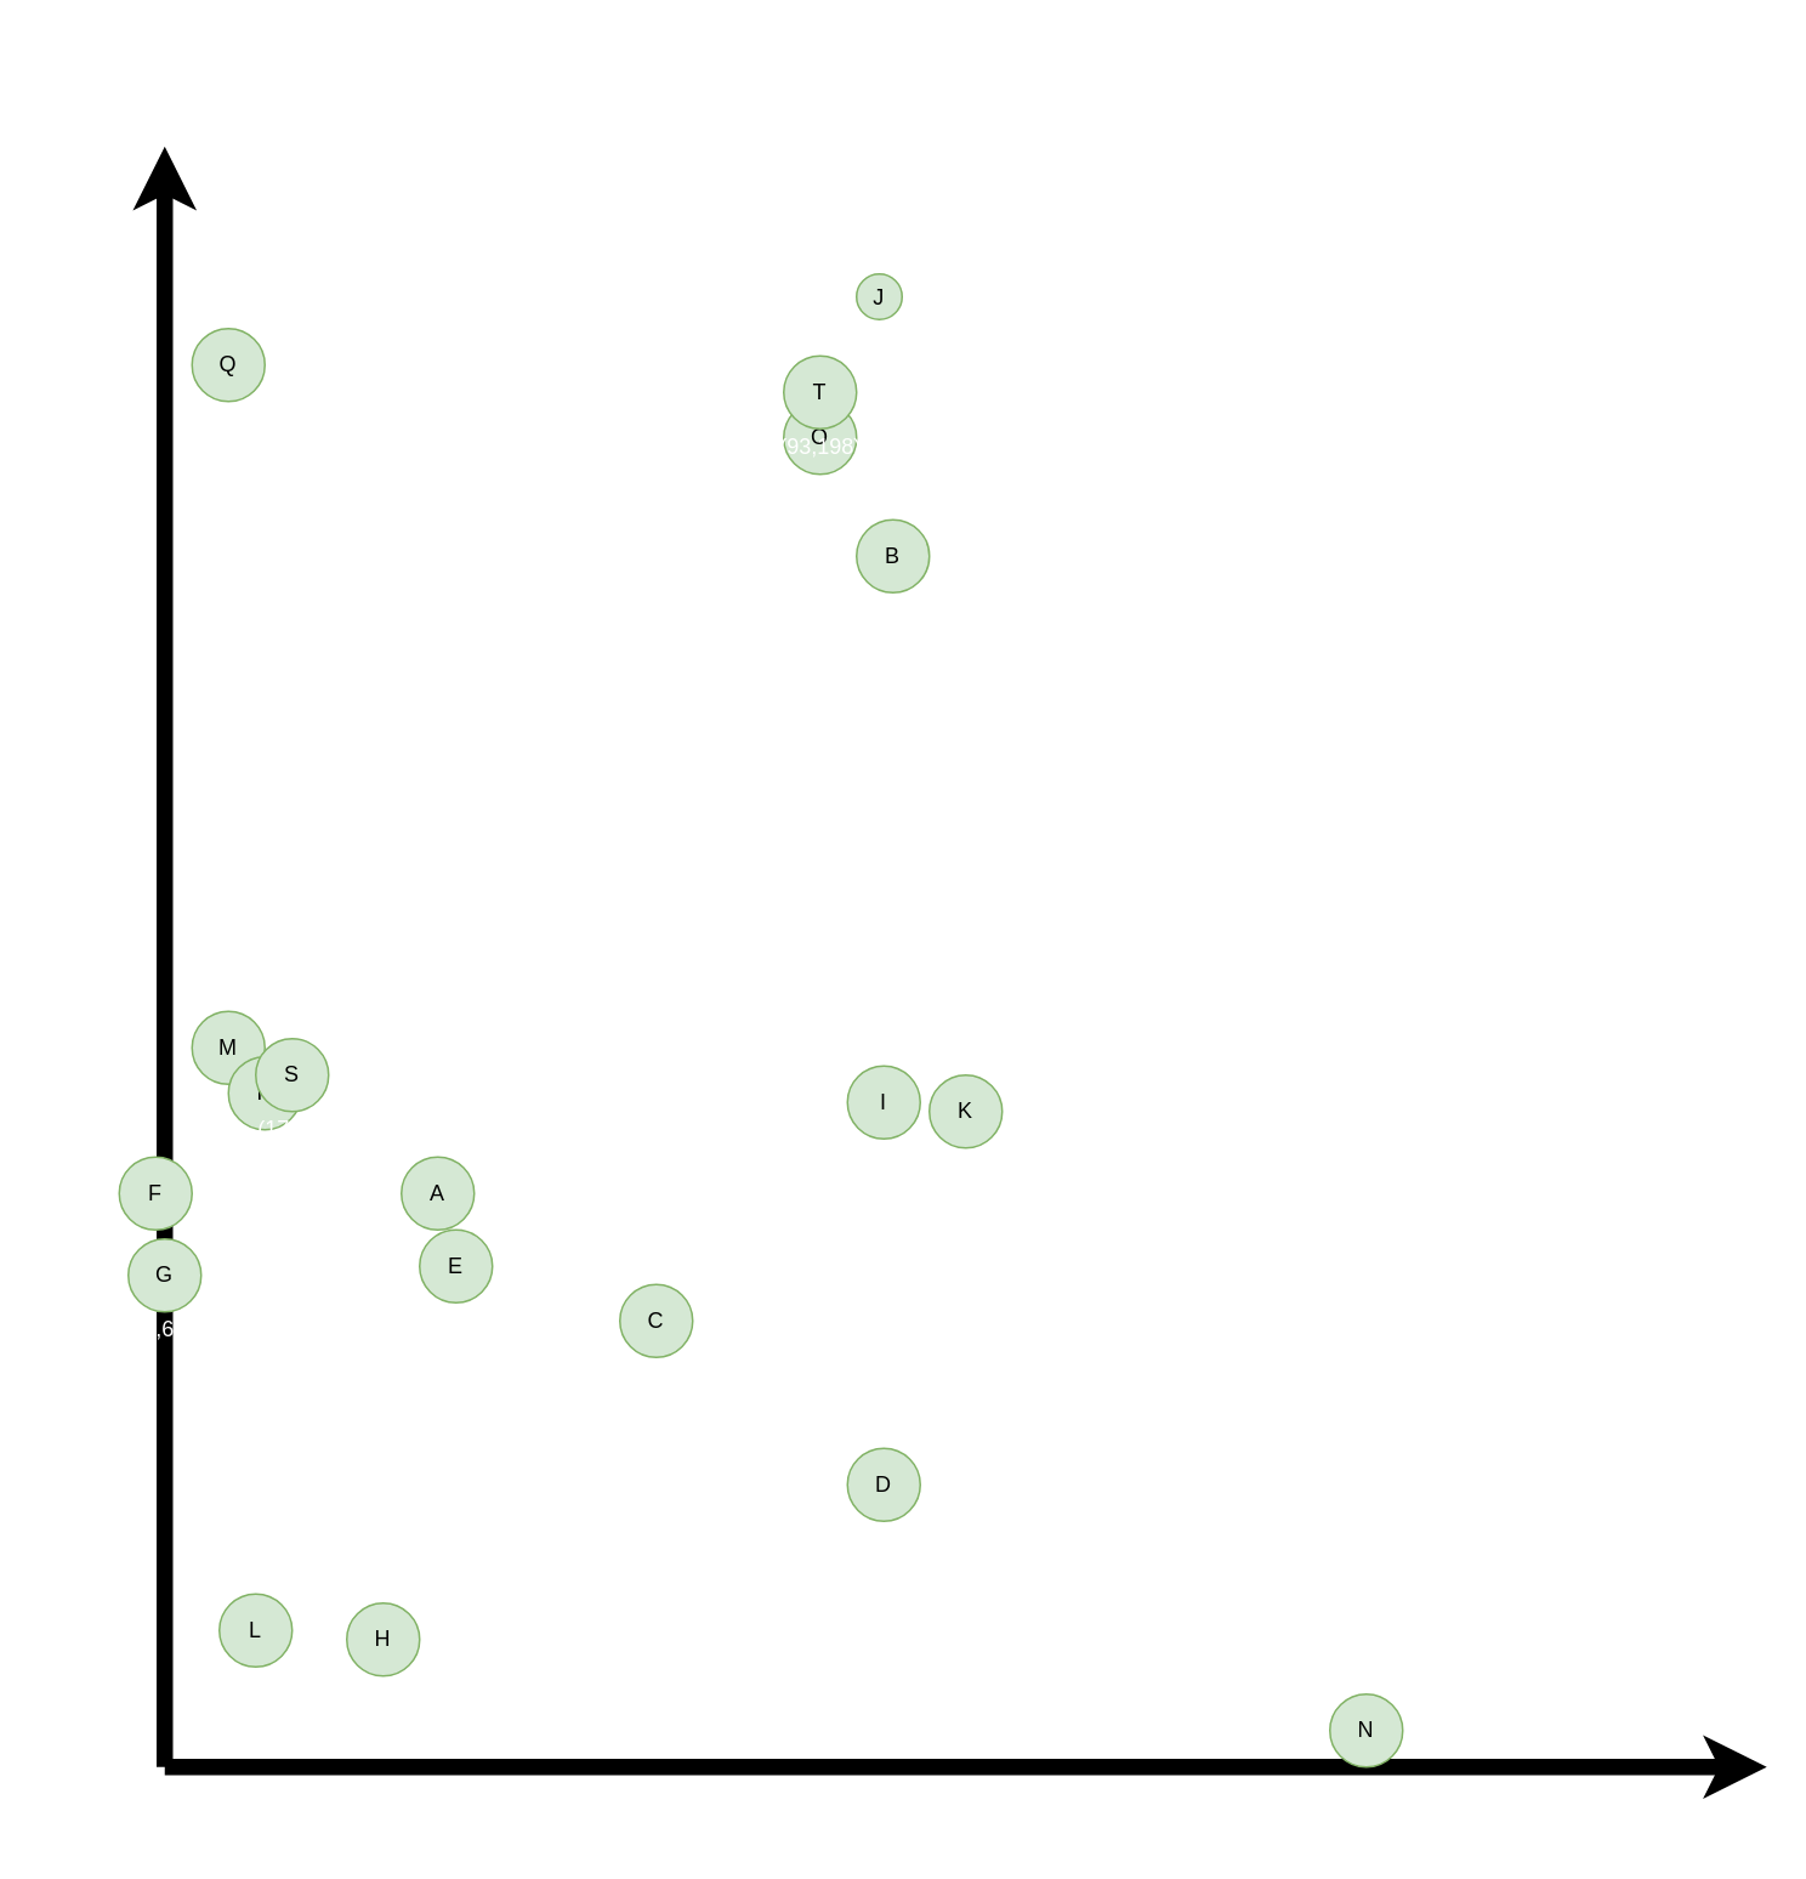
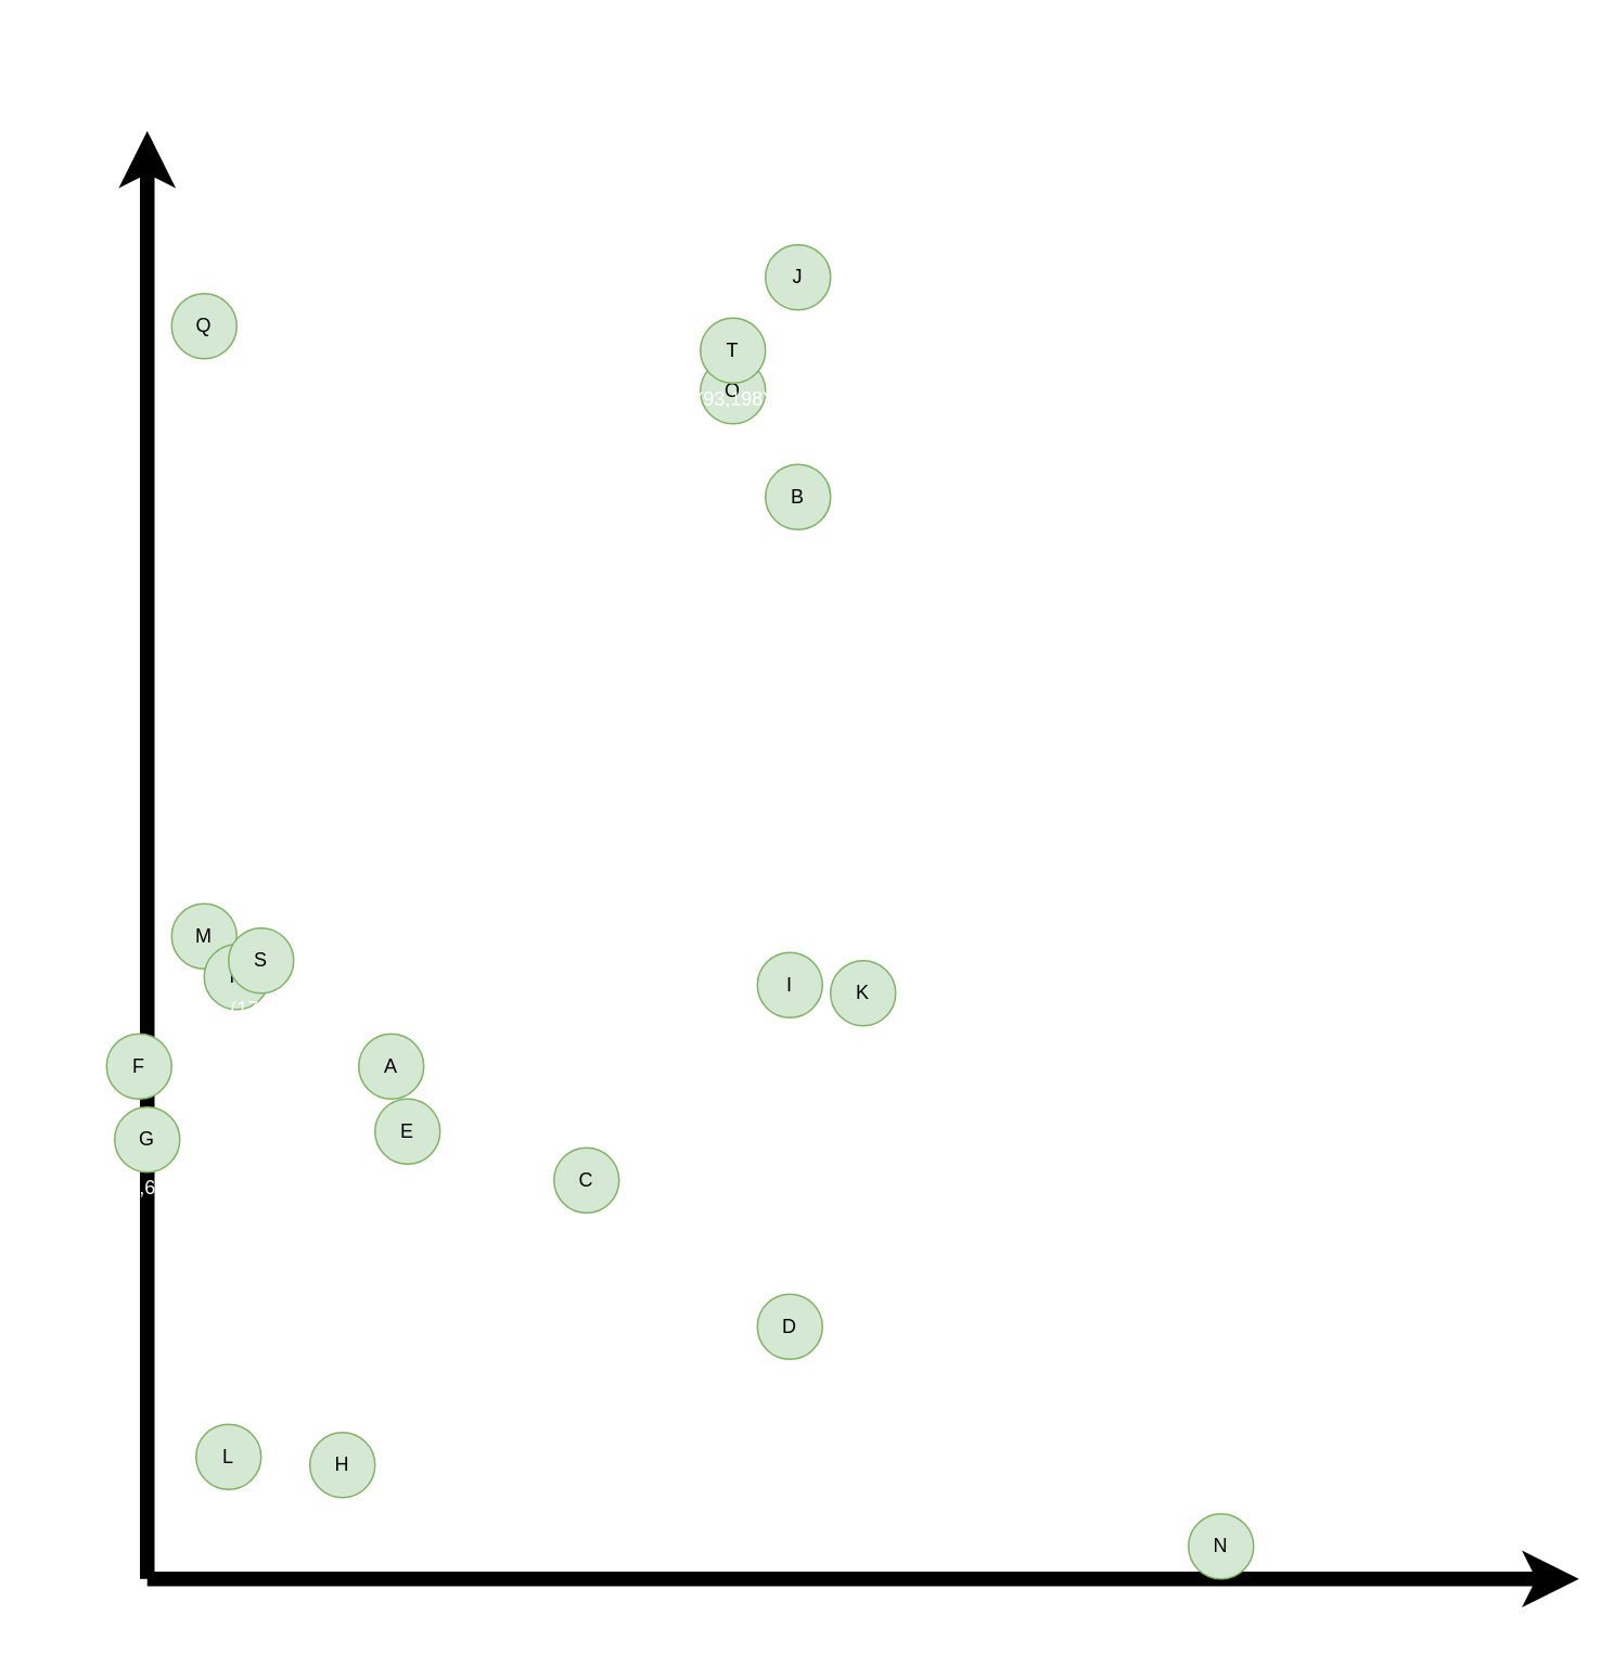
- <mxCell id="64" value="&lt;font color=&quot;#000000&quot;&gt;J&lt;/font&gt;" style="ellipse;whiteSpace=wrap;html=1;aspect=fixed;fillColor=#d5e8d4;strokeColor=#82b366;" parent="1" vertex="1"><mxGeometry x="470" y="150" width="25" height="25" as="geometry" /></mxCell>
+ <mxCell id="64" value="&lt;font color=&quot;#000000&quot;&gt;J&lt;/font&gt;" style="ellipse;whiteSpace=wrap;html=1;aspect=fixed;fillColor=#d5e8d4;strokeColor=#82b366;" parent="1" vertex="1"><mxGeometry x="470" y="150" width="40" height="40" as="geometry" /></mxCell>
